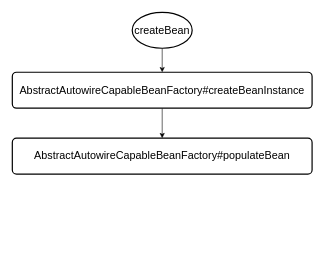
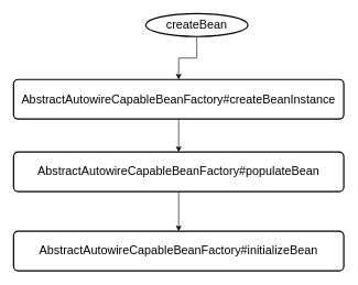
- <mxCell id="8" value="createBean" style="strokeWidth=2;html=1;shape=mxgraph.flowchart.start_1;whiteSpace=wrap;fontSize=18;" vertex="1" parent="1"><mxGeometry x="220" y="20" width="100" height="60" as="geometry" /></mxCell>
+ <mxCell id="8" value="createBean" style="strokeWidth=2;html=1;shape=mxgraph.flowchart.start_1;whiteSpace=wrap;fontSize=18;" vertex="1" parent="1"><mxGeometry x="220" y="20" width="155" height="35" as="geometry" /></mxCell>
+ <mxCell id="4" style="edgeStyle=orthogonalEdgeStyle;rounded=0;orthogonalLoop=1;jettySize=auto;html=1;fontSize=18;" edge="1" parent="1" source="5" target="6"><mxGeometry relative="1" as="geometry" /></mxCell>
+ <mxCell id="6" value="&lt;font style=&quot;font-size: 18px;&quot;&gt;AbstractAutowireCapableBeanFactory#initializeBean&lt;/font&gt;" style="rounded=1;whiteSpace=wrap;html=1;absoluteArcSize=1;arcSize=14;strokeWidth=2;" vertex="1" parent="1"><mxGeometry x="20" y="350" width="500" height="60" as="geometry" /></mxCell>
